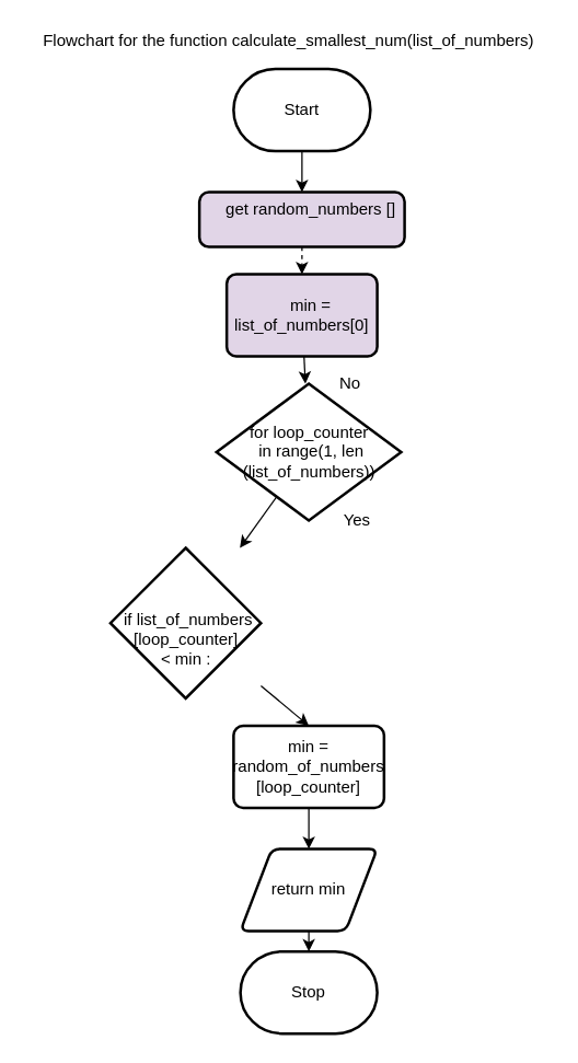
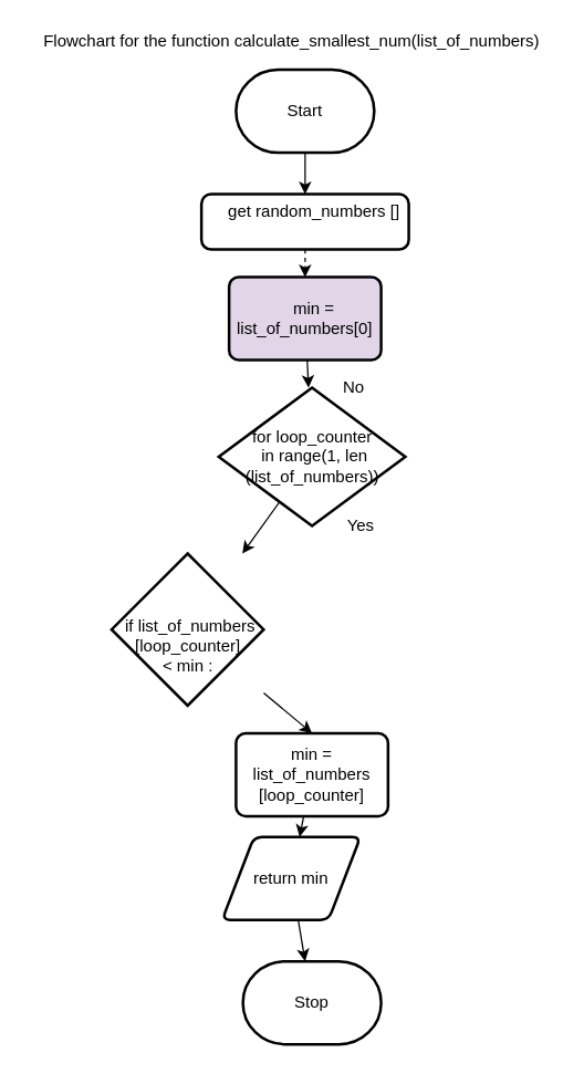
- <mxCell id="8" value="&lt;div&gt;&amp;nbsp; &amp;nbsp; get random_numbers []&lt;/div&gt;&lt;div&gt;&lt;br&gt;&lt;/div&gt;" style="rounded=1;whiteSpace=wrap;html=1;absoluteArcSize=1;arcSize=14;strokeWidth=2;fillColor=#e1d5e7;" parent="1" vertex="1"><mxGeometry x="145" y="140" width="150" height="40" as="geometry" /></mxCell>
+ <mxCell id="8" value="&lt;div&gt;&amp;nbsp; &amp;nbsp; get random_numbers []&lt;/div&gt;&lt;div&gt;&lt;br&gt;&lt;/div&gt;" style="rounded=1;whiteSpace=wrap;html=1;absoluteArcSize=1;arcSize=14;strokeWidth=2;" parent="1" vertex="1"><mxGeometry x="145" y="140" width="150" height="40" as="geometry" /></mxCell>
- <mxCell id="16" value="min = random_of_numbers&lt;br&gt;[loop_counter]" style="rounded=1;whiteSpace=wrap;html=1;absoluteArcSize=1;arcSize=14;strokeWidth=2;" parent="1" vertex="1"><mxGeometry x="170" y="530" width="110" height="60" as="geometry" /></mxCell>
+ <mxCell id="16" value="min = list_of_numbers&lt;br&gt;[loop_counter]" style="rounded=1;whiteSpace=wrap;html=1;absoluteArcSize=1;arcSize=14;strokeWidth=2;" parent="1" vertex="1"><mxGeometry x="170" y="530" width="110" height="60" as="geometry" /></mxCell>
- <mxCell id="19" value="return min" style="shape=parallelogram;html=1;strokeWidth=2;perimeter=parallelogramPerimeter;whiteSpace=wrap;rounded=1;arcSize=12;size=0.23;" vertex="1" parent="1"><mxGeometry x="175" y="620" width="100" height="60" as="geometry" /></mxCell>
+ <mxCell id="19" value="return min" style="shape=parallelogram;html=1;strokeWidth=2;perimeter=parallelogramPerimeter;whiteSpace=wrap;rounded=1;arcSize=12;size=0.23;" vertex="1" parent="1"><mxGeometry x="160" y="605" width="100" height="60" as="geometry" /></mxCell>
